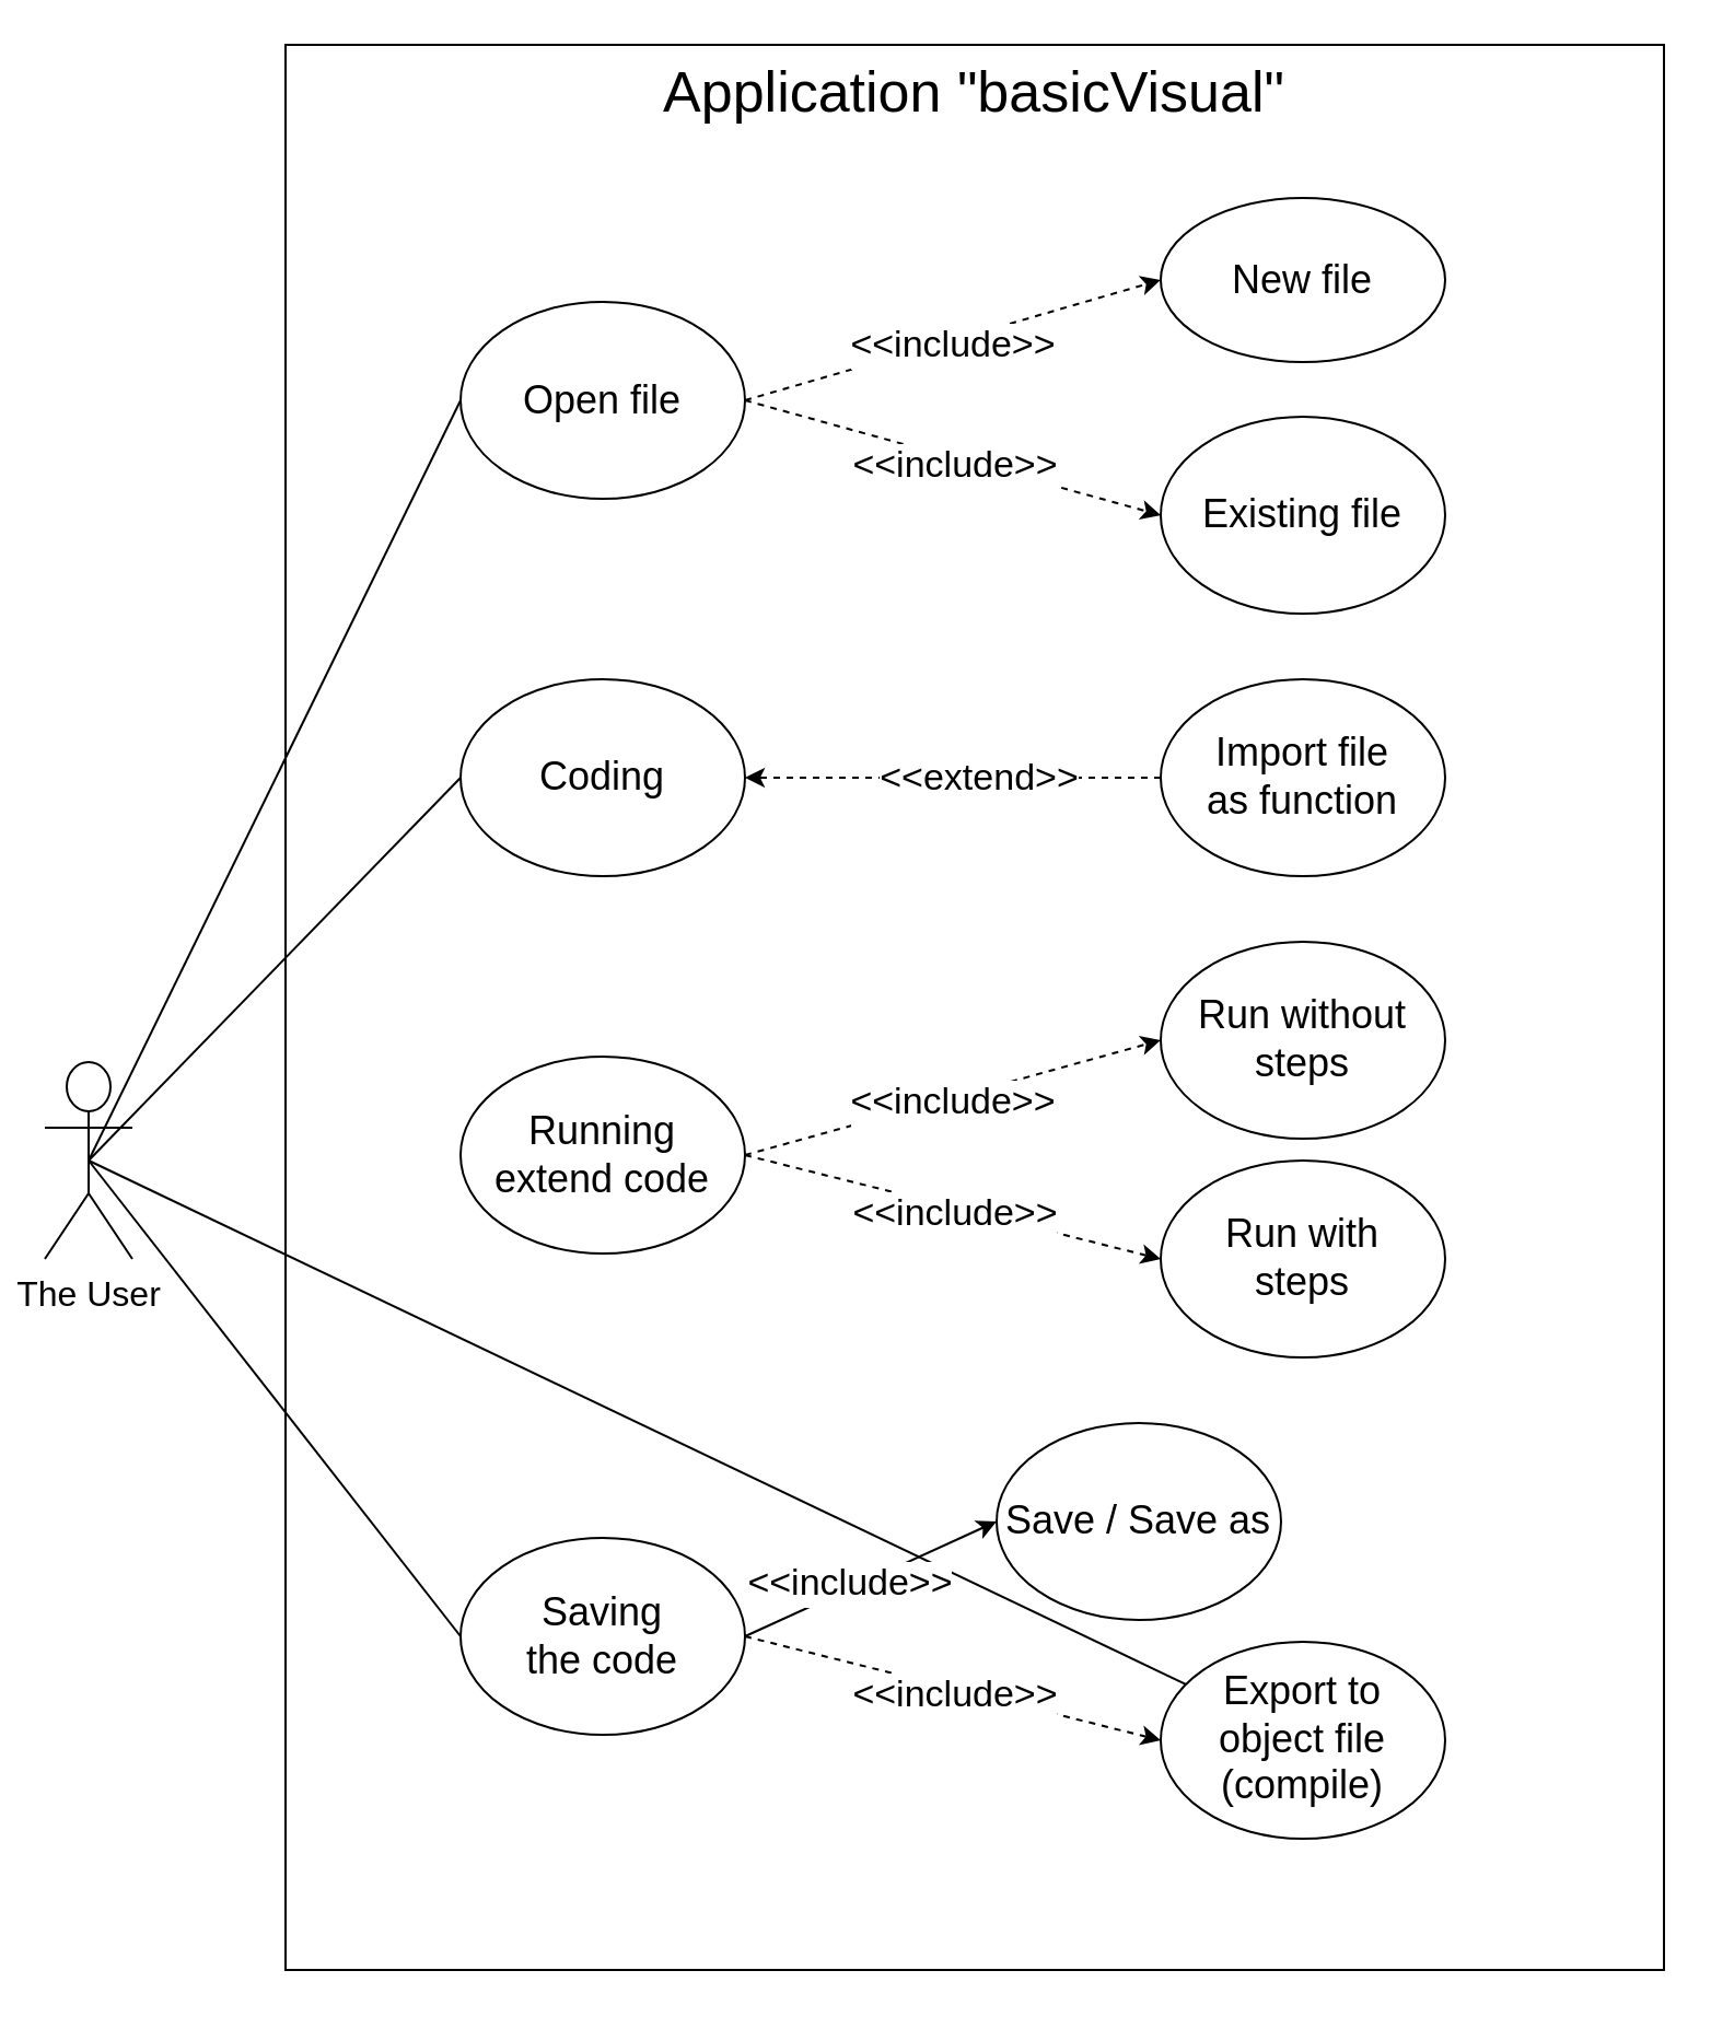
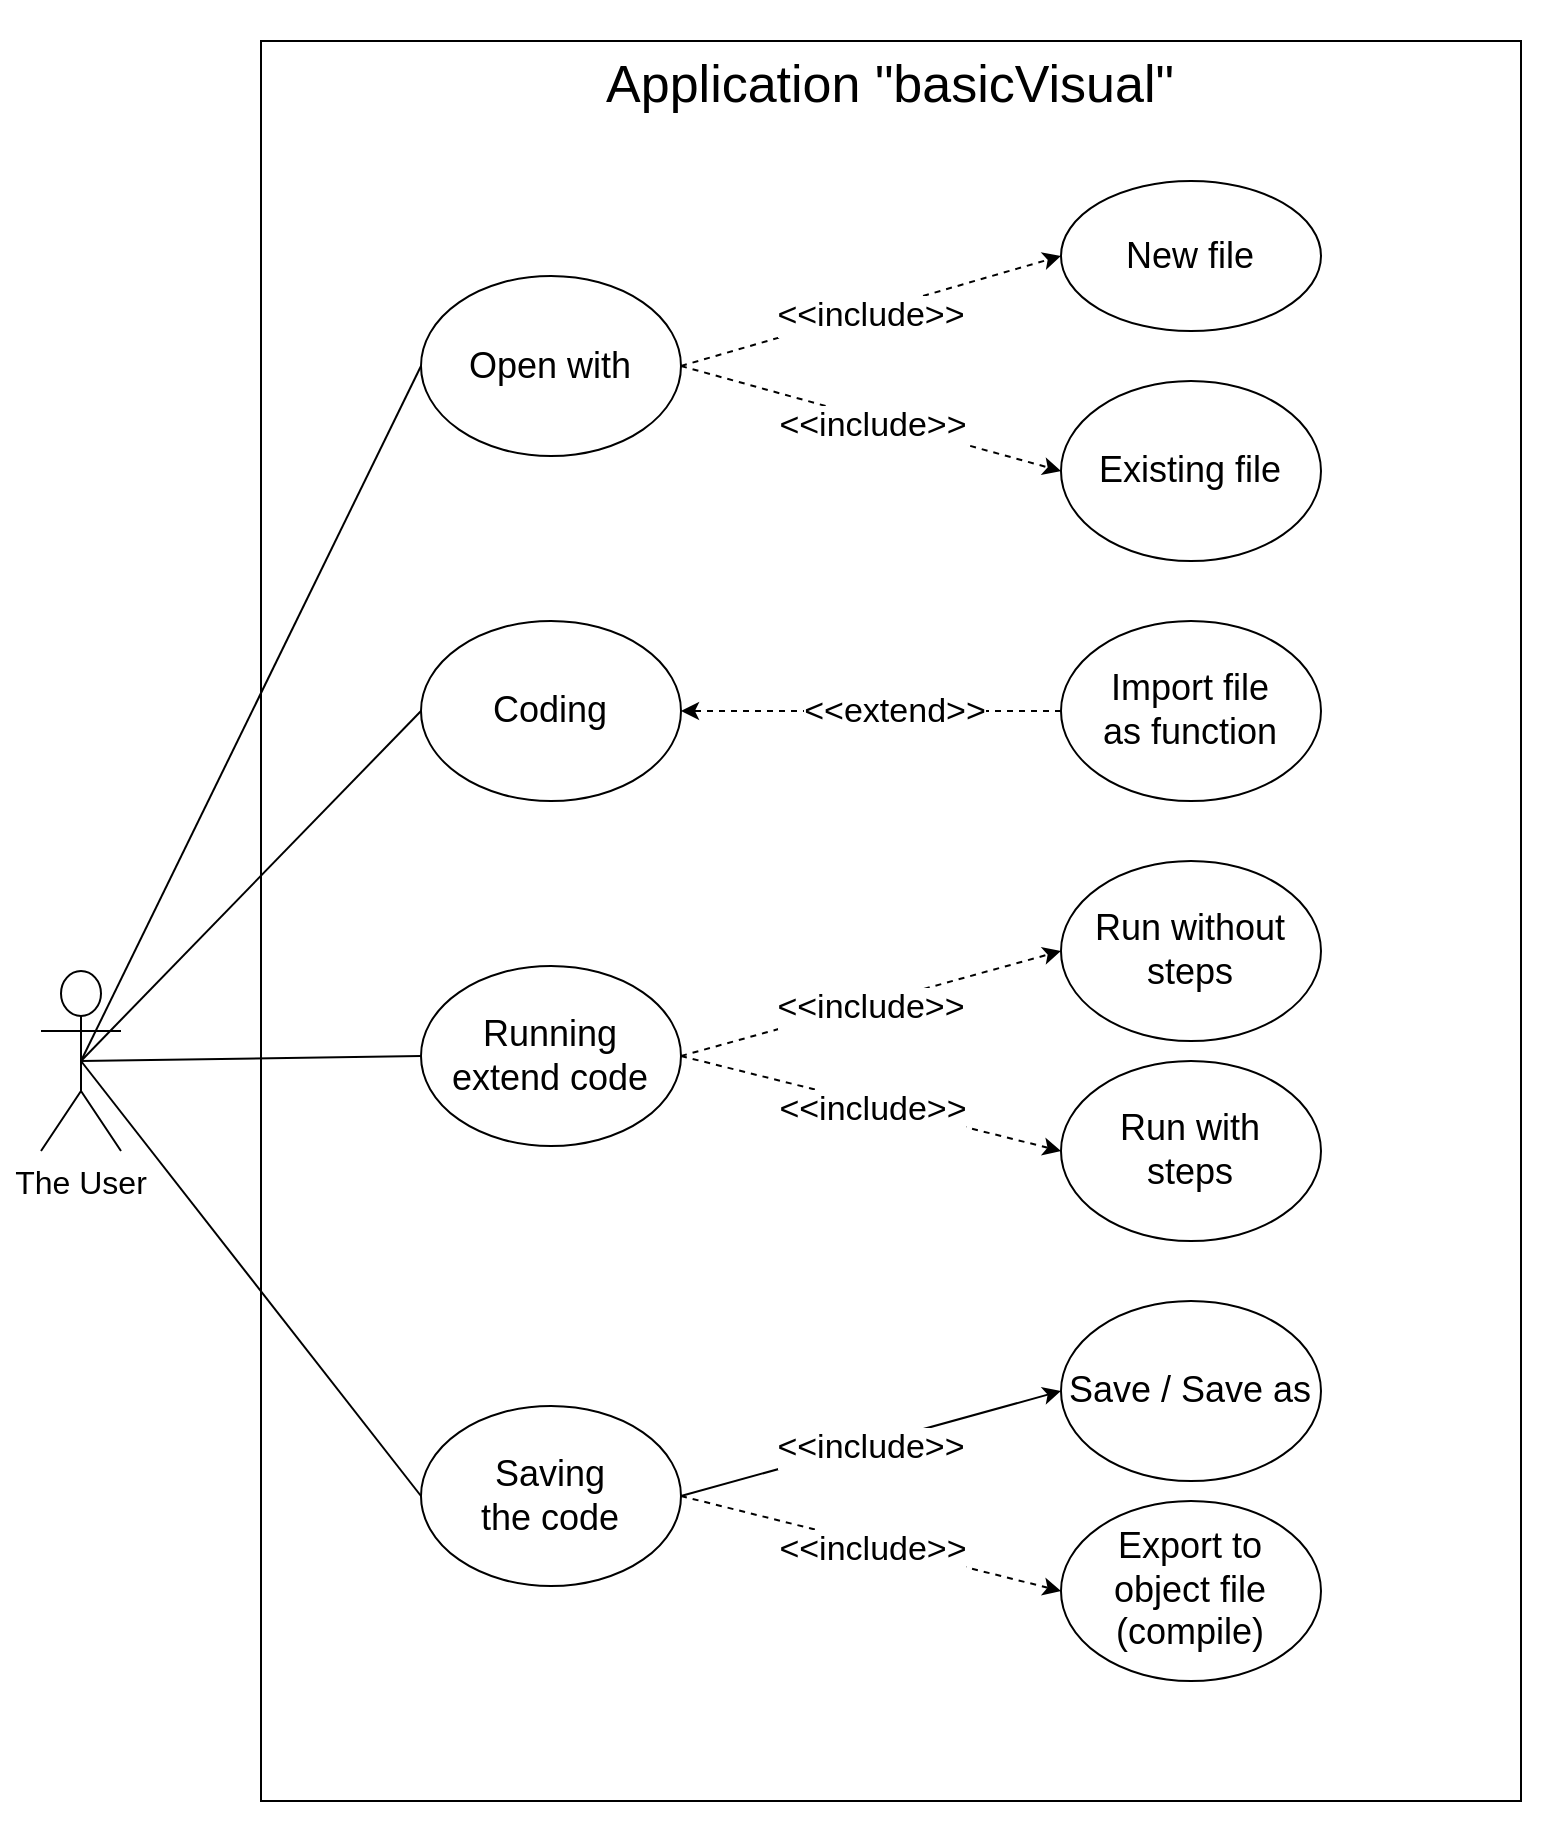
- <mxCell id="4" value="Open file" style="ellipse;whiteSpace=wrap;html=1;fontSize=18;" vertex="1" parent="1"><mxGeometry x="210" y="137.5" width="130" height="90" as="geometry" /></mxCell>
+ <mxCell id="4" value="Open with" style="ellipse;whiteSpace=wrap;html=1;fontSize=18;" vertex="1" parent="1"><mxGeometry x="210" y="137.5" width="130" height="90" as="geometry" /></mxCell>
- <mxCell id="24" value="" style="endArrow=none;html=1;rounded=0;fontSize=14;exitX=0.5;exitY=0.5;exitDx=0;exitDy=0;exitPerimeter=0;" edge="1" parent="1" source="3" target="27"><mxGeometry width="50" height="50" relative="1" as="geometry"><mxPoint x="80" y="640" as="sourcePoint" /><mxPoint x="190" y="565" as="targetPoint" /></mxGeometry></mxCell>
+ <mxCell id="24" value="" style="endArrow=none;html=1;rounded=0;fontSize=14;exitX=0.5;exitY=0.5;exitDx=0;exitDy=0;exitPerimeter=0;entryX=0;entryY=0.5;entryDx=0;entryDy=0;" edge="1" parent="1" source="3" target="17"><mxGeometry width="50" height="50" relative="1" as="geometry"><mxPoint x="80" y="640" as="sourcePoint" /><mxPoint x="190" y="565" as="targetPoint" /></mxGeometry></mxCell>
- <mxCell id="26" value="&lt;div style=&quot;font-size: 18px;&quot;&gt;Save / Save as&lt;/div&gt;" style="ellipse;whiteSpace=wrap;html=1;fontSize=18;" vertex="1" parent="1"><mxGeometry x="455" y="650" width="130" height="90" as="geometry" /></mxCell>
+ <mxCell id="26" value="&lt;div style=&quot;font-size: 18px;&quot;&gt;Save / Save as&lt;/div&gt;" style="ellipse;whiteSpace=wrap;html=1;fontSize=18;" vertex="1" parent="1"><mxGeometry x="530" y="650" width="130" height="90" as="geometry" /></mxCell>
